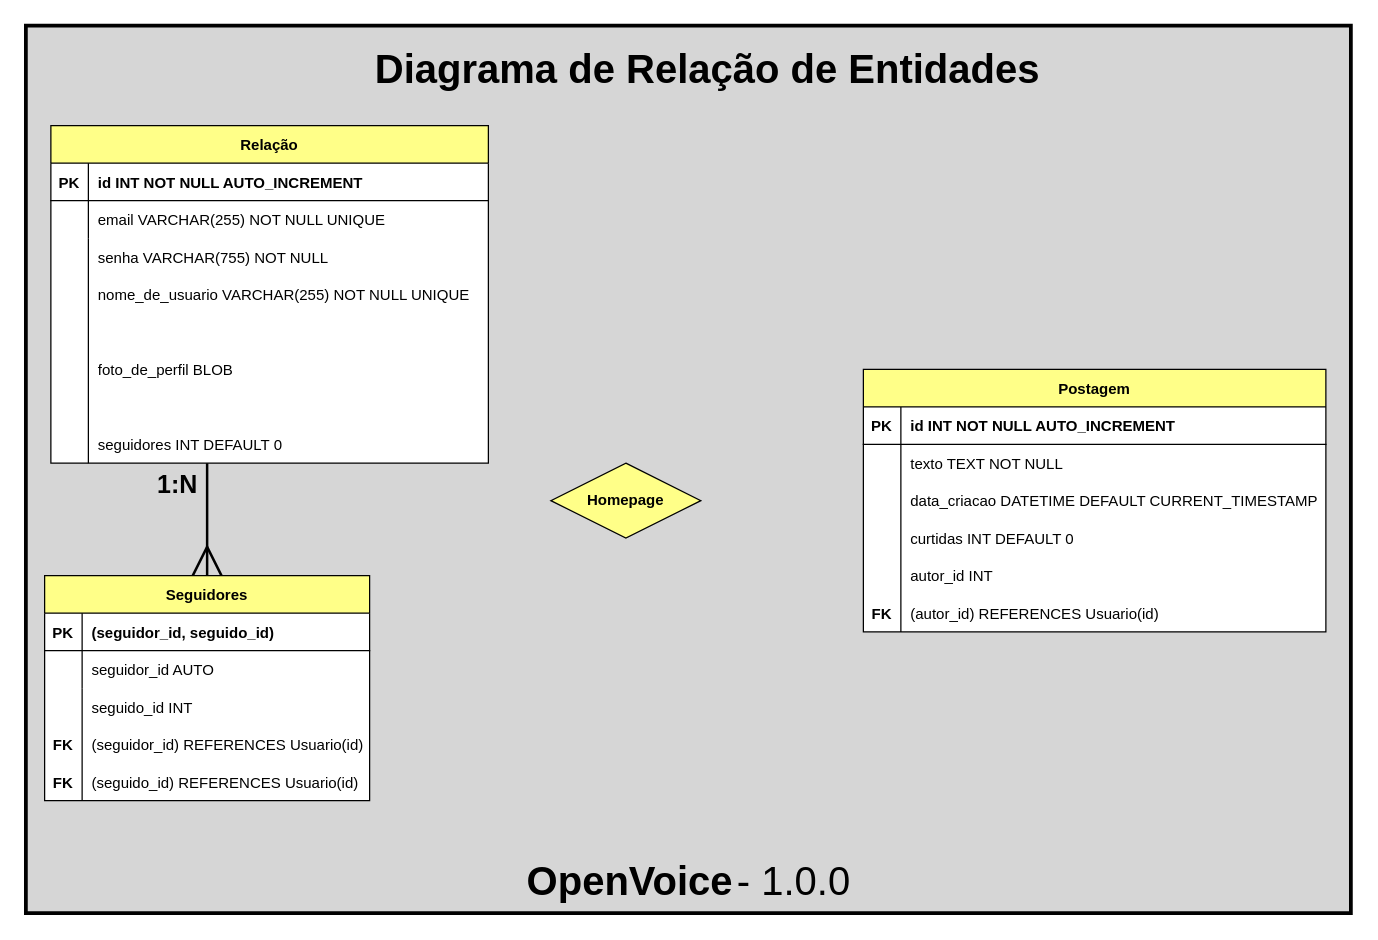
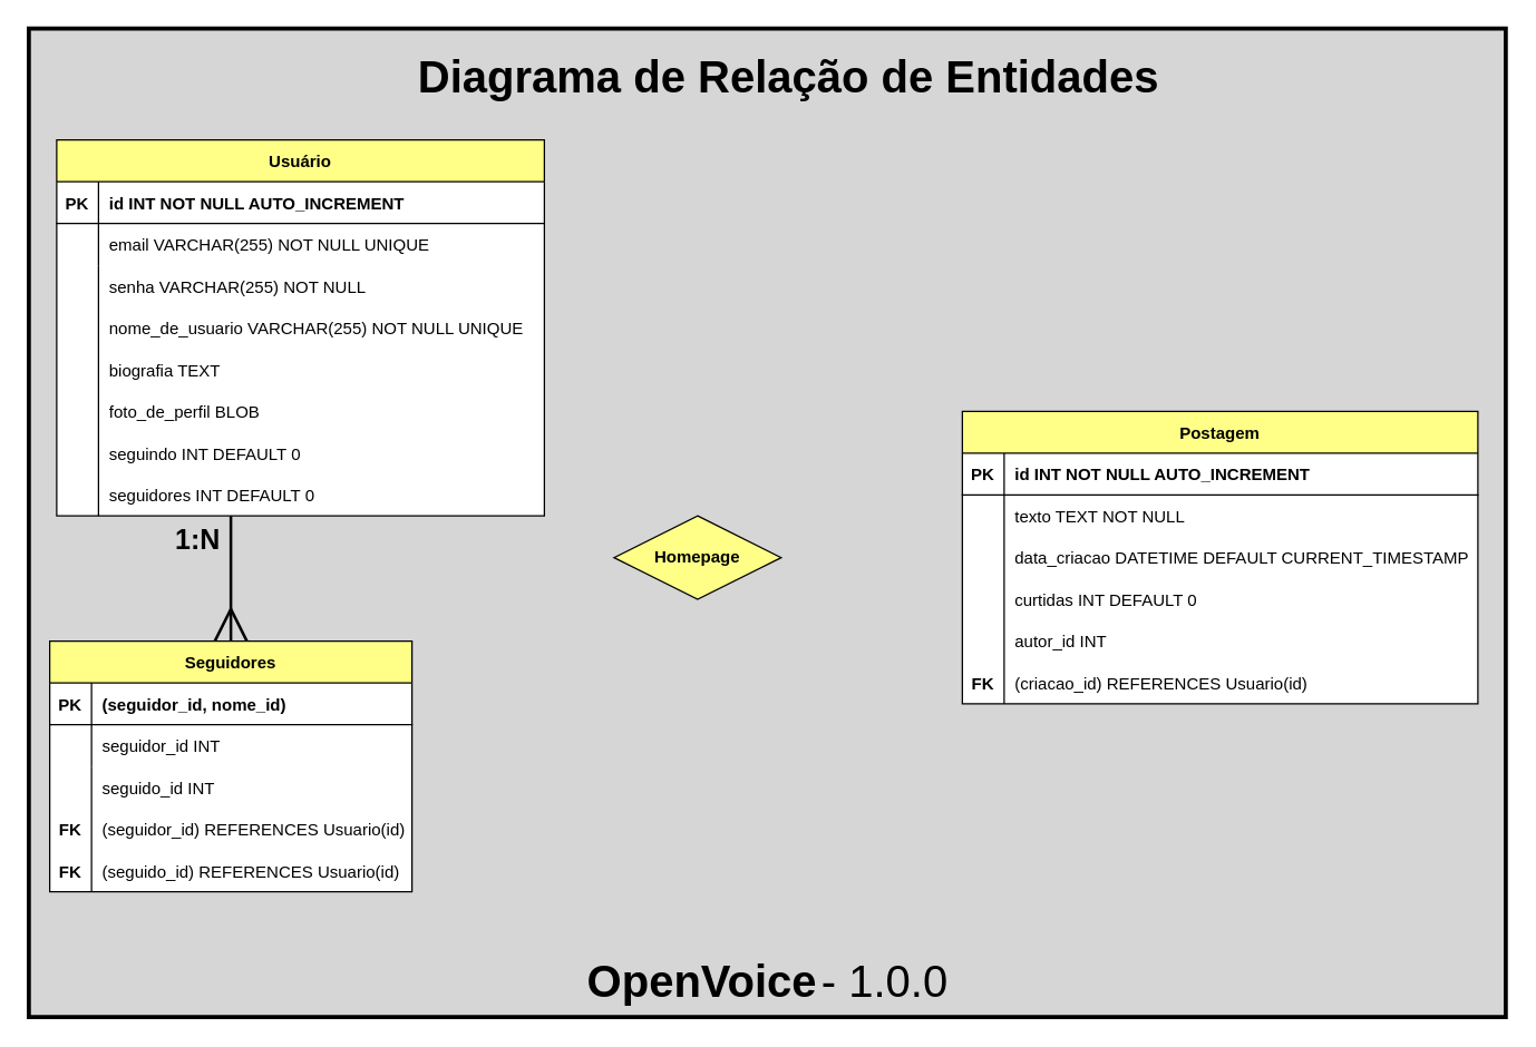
- <mxCell id="35" value="Relação" style="shape=table;startSize=30;container=1;collapsible=1;childLayout=tableLayout;fixedRows=1;rowLines=0;fontStyle=1;align=center;resizeLast=1;fillColor=#ffff88;strokeColor=#000000;" parent="1" vertex="1"><mxGeometry x="40" y="100" width="350" height="270" as="geometry" /></mxCell>
+ <mxCell id="35" value="Usuário" style="shape=table;startSize=30;container=1;collapsible=1;childLayout=tableLayout;fixedRows=1;rowLines=0;fontStyle=1;align=center;resizeLast=1;fillColor=#ffff88;strokeColor=#000000;" parent="1" vertex="1"><mxGeometry x="40" y="100" width="350" height="270" as="geometry" /></mxCell>
- <mxCell id="42" value="senha VARCHAR(755) NOT NULL" style="shape=partialRectangle;overflow=hidden;connectable=0;fillColor=none;top=0;left=0;bottom=0;right=0;align=left;spacingLeft=6;labelBackgroundColor=default;" parent="1" vertex="1"><mxGeometry x="70" y="190" width="320" height="30" as="geometry"><mxRectangle width="240" height="30" as="alternateBounds" /></mxGeometry></mxCell>
+ <mxCell id="42" value="senha VARCHAR(255) NOT NULL" style="shape=partialRectangle;overflow=hidden;connectable=0;fillColor=none;top=0;left=0;bottom=0;right=0;align=left;spacingLeft=6;labelBackgroundColor=default;" parent="1" vertex="1"><mxGeometry x="70" y="190" width="320" height="30" as="geometry"><mxRectangle width="240" height="30" as="alternateBounds" /></mxGeometry></mxCell>
+ <mxCell id="45" value="biografia TEXT" style="shape=partialRectangle;overflow=hidden;connectable=0;fillColor=none;top=0;left=0;bottom=0;right=0;align=left;spacingLeft=6;" parent="1" vertex="1"><mxGeometry x="70" y="250" width="300" height="30" as="geometry"><mxRectangle width="240" height="30" as="alternateBounds" /></mxGeometry></mxCell>
+ <mxCell id="47" value="seguindo INT DEFAULT 0" style="shape=partialRectangle;overflow=hidden;connectable=0;fillColor=none;top=0;left=0;bottom=0;right=0;align=left;spacingLeft=6;" parent="1" vertex="1"><mxGeometry x="70" y="310" width="300" height="30" as="geometry"><mxRectangle width="240" height="30" as="alternateBounds" /></mxGeometry></mxCell>
- <mxCell id="15" value="(autor_id) REFERENCES Usuario(id)" style="shape=partialRectangle;overflow=hidden;connectable=0;fillColor=none;top=0;left=0;bottom=0;right=0;align=left;spacingLeft=6;" parent="1" vertex="1"><mxGeometry x="720" y="475" width="300" height="30" as="geometry"><mxRectangle width="240" height="30" as="alternateBounds" /></mxGeometry></mxCell>
+ <mxCell id="15" value="(criacao_id) REFERENCES Usuario(id)" style="shape=partialRectangle;overflow=hidden;connectable=0;fillColor=none;top=0;left=0;bottom=0;right=0;align=left;spacingLeft=6;" parent="1" vertex="1"><mxGeometry x="720" y="475" width="300" height="30" as="geometry"><mxRectangle width="240" height="30" as="alternateBounds" /></mxGeometry></mxCell>
- <mxCell id="23" value="(seguidor_id, seguido_id)" style="shape=partialRectangle;overflow=hidden;connectable=1;fillColor=none;top=0;left=0;bottom=0;right=0;align=left;spacingLeft=6;fontStyle=1;movable=1;resizable=1;rotatable=1;deletable=1;editable=1;locked=0;" parent="21" vertex="1"><mxGeometry x="30" width="230" height="30" as="geometry"><mxRectangle width="230" height="30" as="alternateBounds" /></mxGeometry></mxCell>
+ <mxCell id="23" value="(seguidor_id, nome_id)" style="shape=partialRectangle;overflow=hidden;connectable=1;fillColor=none;top=0;left=0;bottom=0;right=0;align=left;spacingLeft=6;fontStyle=1;movable=1;resizable=1;rotatable=1;deletable=1;editable=1;locked=0;" parent="21" vertex="1"><mxGeometry x="30" width="230" height="30" as="geometry"><mxRectangle width="230" height="30" as="alternateBounds" /></mxGeometry></mxCell>
- <mxCell id="26" value="seguidor_id AUTO" style="shape=partialRectangle;overflow=hidden;connectable=0;fillColor=none;top=0;left=0;bottom=0;right=0;align=left;spacingLeft=6;" parent="24" vertex="1"><mxGeometry x="30" width="230" height="30" as="geometry"><mxRectangle width="230" height="30" as="alternateBounds" /></mxGeometry></mxCell>
+ <mxCell id="26" value="seguidor_id INT" style="shape=partialRectangle;overflow=hidden;connectable=0;fillColor=none;top=0;left=0;bottom=0;right=0;align=left;spacingLeft=6;" parent="24" vertex="1"><mxGeometry x="30" width="230" height="30" as="geometry"><mxRectangle width="230" height="30" as="alternateBounds" /></mxGeometry></mxCell>
